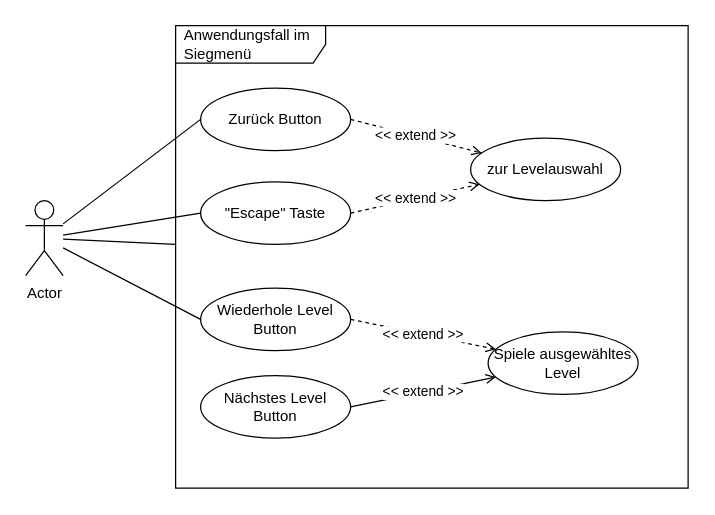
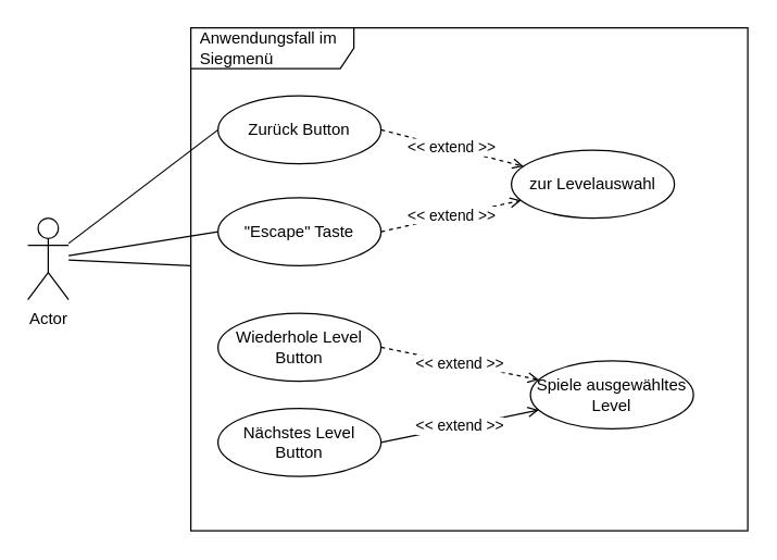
- <mxCell id="16" value="" style="endArrow=none;html=1;rounded=0;entryX=0;entryY=0.5;entryDx=0;entryDy=0;" edge="1" parent="1" source="2" target="9"><mxGeometry width="50" height="50" relative="1" as="geometry"><mxPoint x="70" y="137" as="sourcePoint" /><mxPoint x="180" y="115" as="targetPoint" /></mxGeometry></mxCell>
